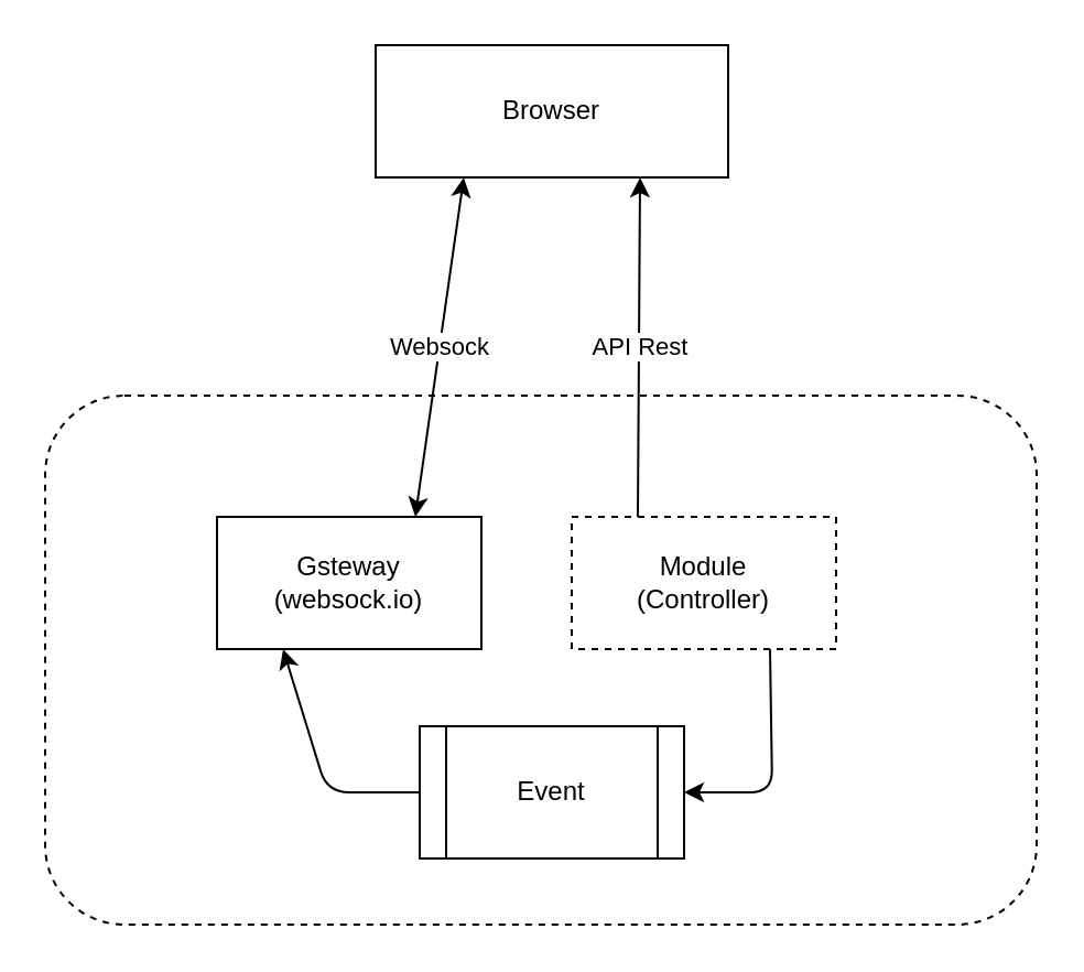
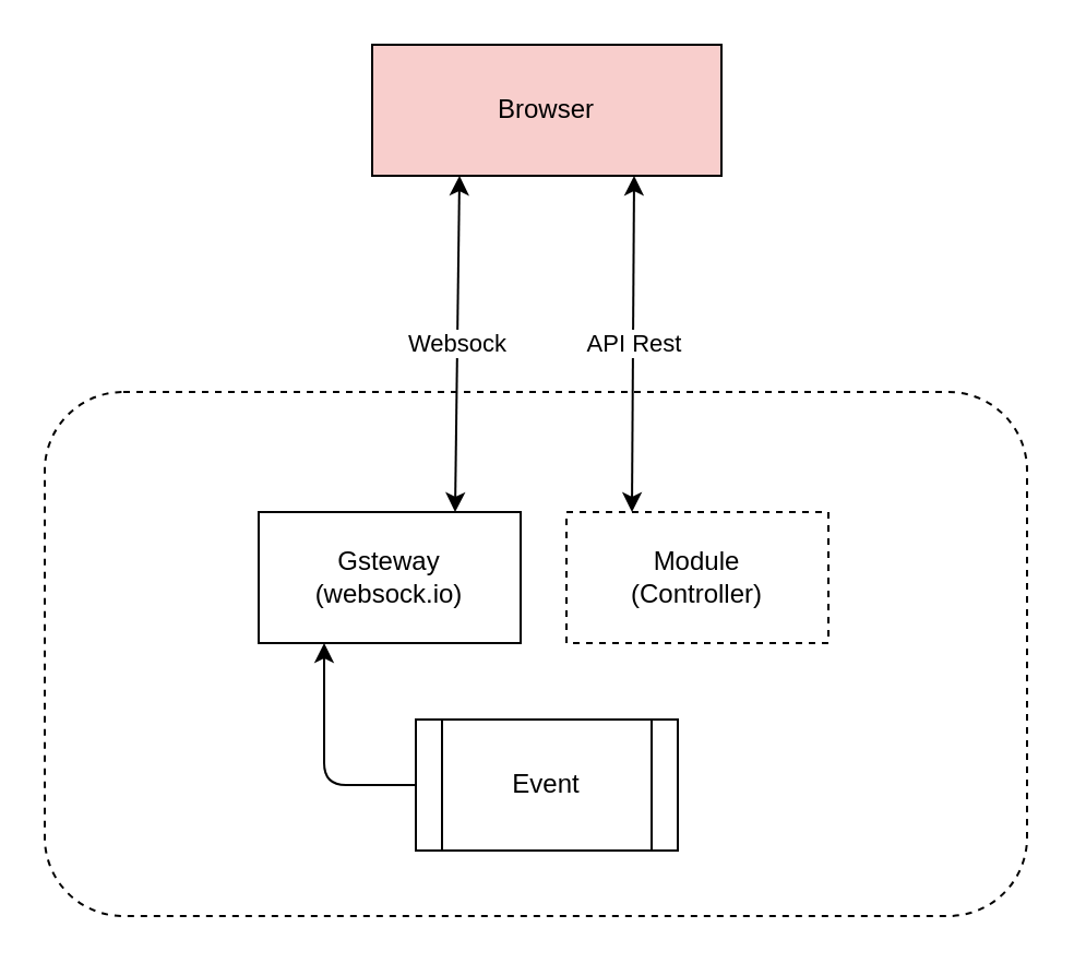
- <mxCell id="3" value="Browser" style="rounded=0;whiteSpace=wrap;html=1;" vertex="1" parent="1"><mxGeometry x="170" y="20" width="160" height="60" as="geometry" /></mxCell>
+ <mxCell id="3" value="Browser" style="rounded=0;whiteSpace=wrap;html=1;fillColor=#f8cecc;" vertex="1" parent="1"><mxGeometry x="170" y="20" width="160" height="60" as="geometry" /></mxCell>
- <mxCell id="5" value="API Rest" style="endArrow=none;html=1;exitX=0.75;exitY=1;exitDx=0;exitDy=0;startArrow=classic;startFill=1;entryX=0.25;entryY=0;entryDx=0;entryDy=0;" edge="1" parent="1" source="3" target="7"><mxGeometry width="50" height="50" relative="1" as="geometry"><mxPoint x="220" y="79" as="sourcePoint" /><mxPoint x="290" y="229" as="targetPoint" /></mxGeometry></mxCell>
+ <mxCell id="5" value="API Rest" style="endArrow=classic;html=1;exitX=0.75;exitY=1;exitDx=0;exitDy=0;startArrow=classic;startFill=1;entryX=0.25;entryY=0;entryDx=0;entryDy=0;" edge="1" parent="1" source="3" target="7"><mxGeometry width="50" height="50" relative="1" as="geometry"><mxPoint x="220" y="79" as="sourcePoint" /><mxPoint x="290" y="229" as="targetPoint" /></mxGeometry></mxCell>
- <mxCell id="6" value="Gsteway&lt;br&gt;(websock.io)" style="rounded=0;whiteSpace=wrap;html=1;" vertex="1" parent="1"><mxGeometry x="98" y="234" width="120" height="60" as="geometry" /></mxCell>
+ <mxCell id="6" value="Gsteway&lt;br&gt;(websock.io)" style="rounded=0;whiteSpace=wrap;html=1;" vertex="1" parent="1"><mxGeometry x="118" y="234" width="120" height="60" as="geometry" /></mxCell>
- <mxCell id="8" value="" style="endArrow=classic;html=1;exitX=0.75;exitY=1;exitDx=0;exitDy=0;entryX=1;entryY=0.5;entryDx=0;entryDy=0;" edge="1" parent="1" source="7" target="9"><mxGeometry width="50" height="50" relative="1" as="geometry"><mxPoint x="300" y="309" as="sourcePoint" /><mxPoint x="570" y="379" as="targetPoint" /><Array as="points"><mxPoint x="350" y="359" /></Array></mxGeometry></mxCell>
